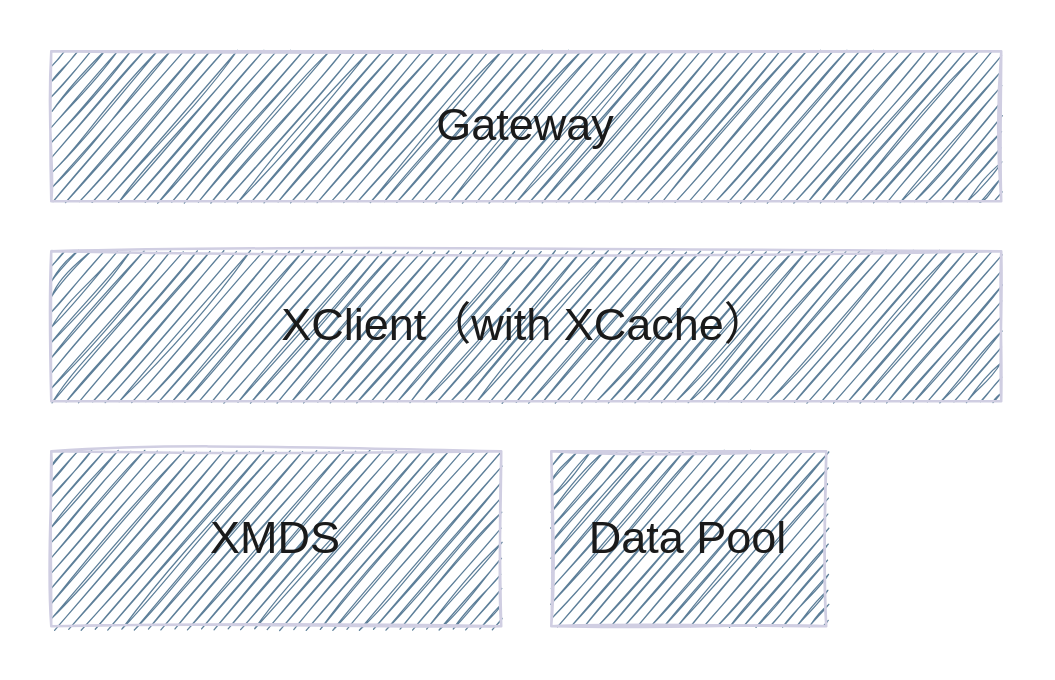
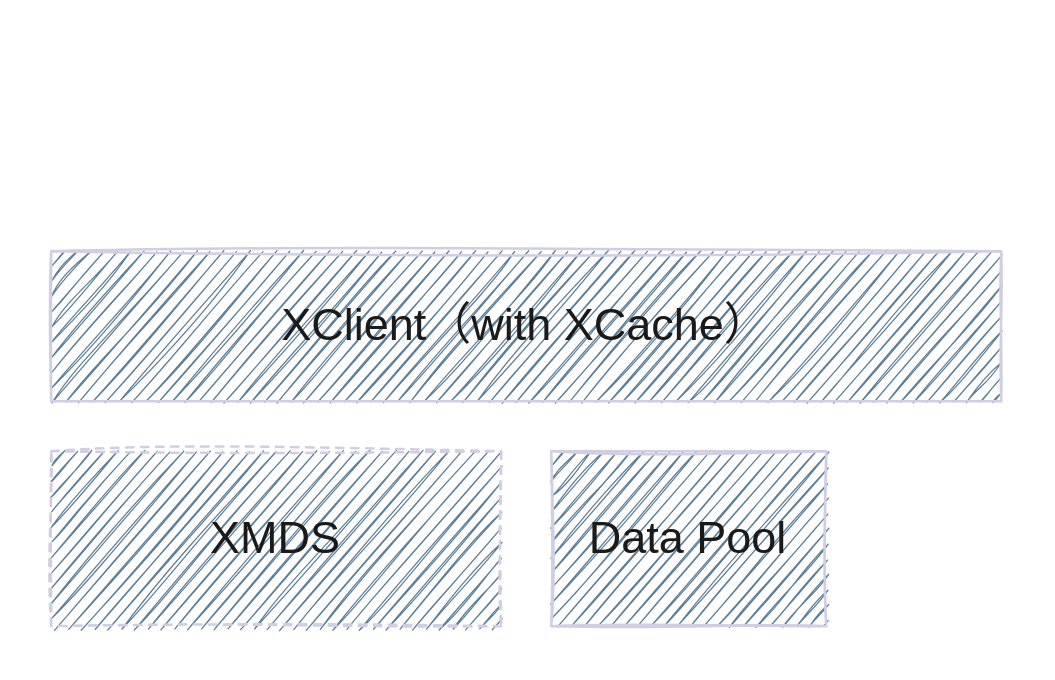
- <mxCell id="5" value="Gateway" style="rounded=0;whiteSpace=wrap;html=1;fontSize=18;fillColor=#5D7F99;strokeColor=#D0CEE2;sketch=1;fontColor=#1A1A1A;" vertex="1" parent="1"><mxGeometry x="20" y="20" width="380" height="60" as="geometry" /></mxCell>
- <mxCell id="2" value="XMDS" style="rounded=0;whiteSpace=wrap;html=1;fontSize=18;fillColor=#5D7F99;strokeColor=#D0CEE2;sketch=1;fontColor=#1A1A1A;" vertex="1" parent="1"><mxGeometry x="20" y="180" width="180" height="70" as="geometry" /></mxCell>
+ <mxCell id="2" value="XMDS" style="rounded=0;whiteSpace=wrap;html=1;fontSize=18;fillColor=#5D7F99;strokeColor=#D0CEE2;sketch=1;fontColor=#1A1A1A;dashed=1;" vertex="1" parent="1"><mxGeometry x="20" y="180" width="180" height="70" as="geometry" /></mxCell>
